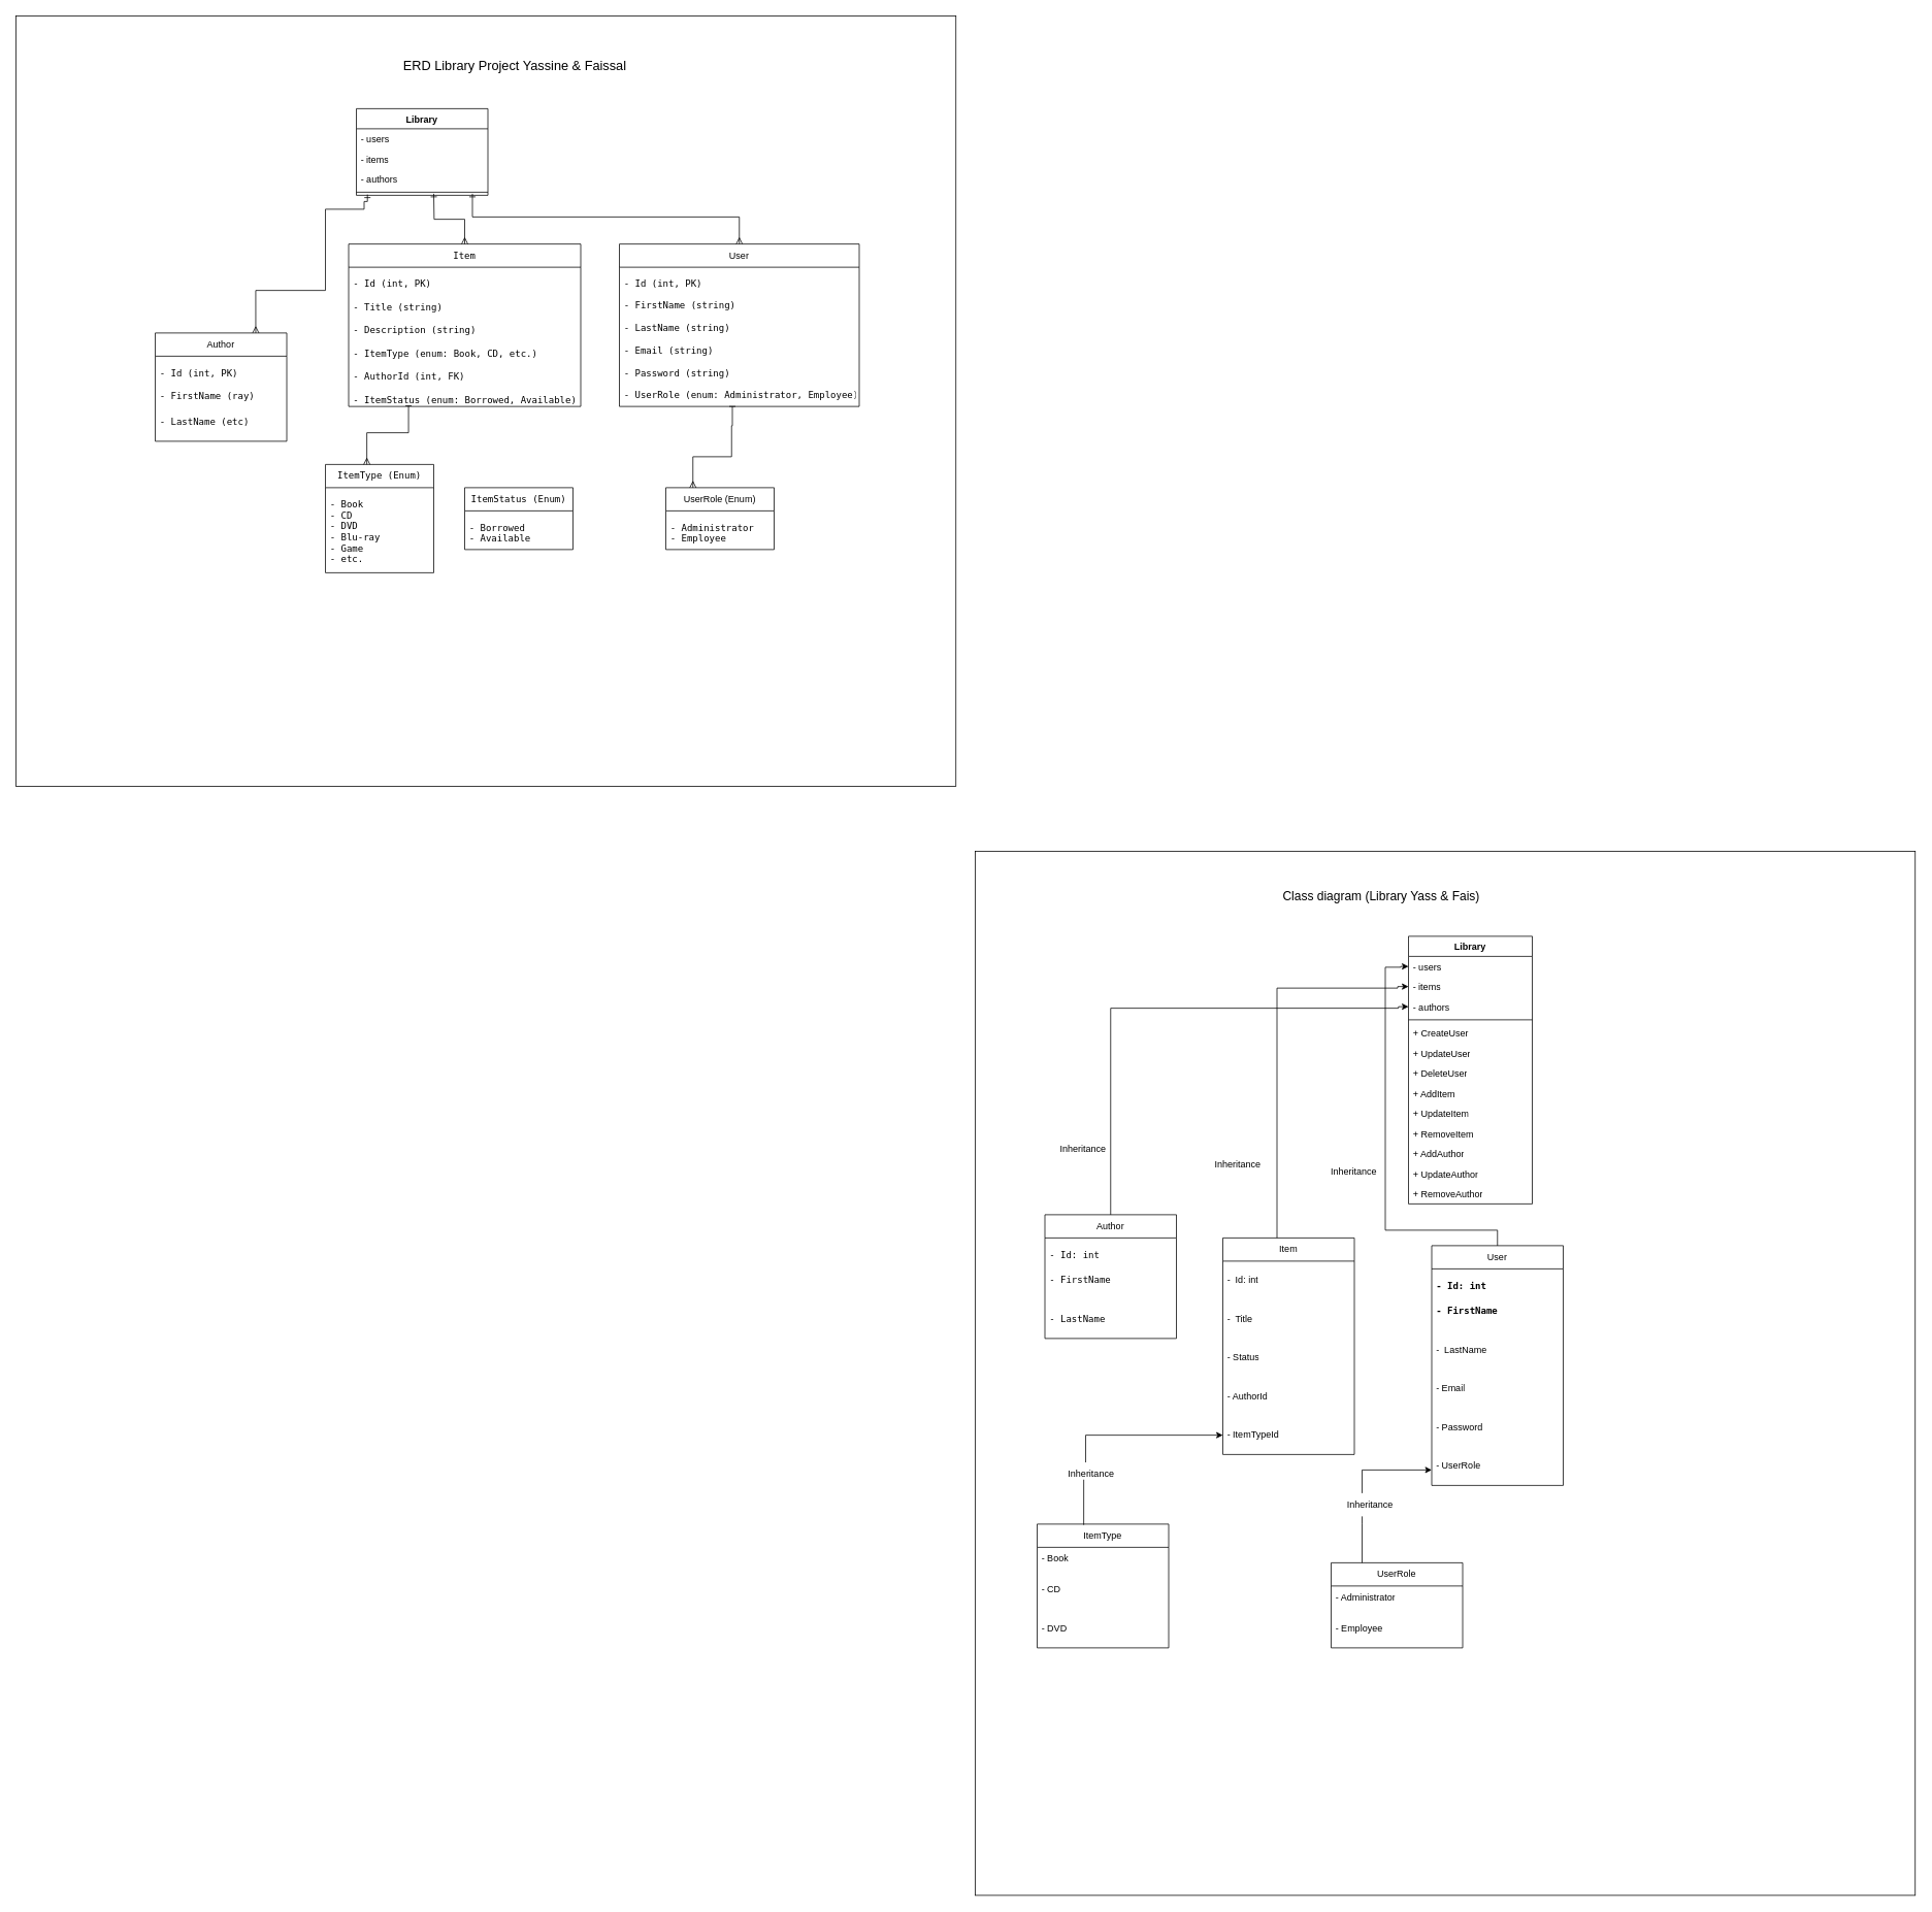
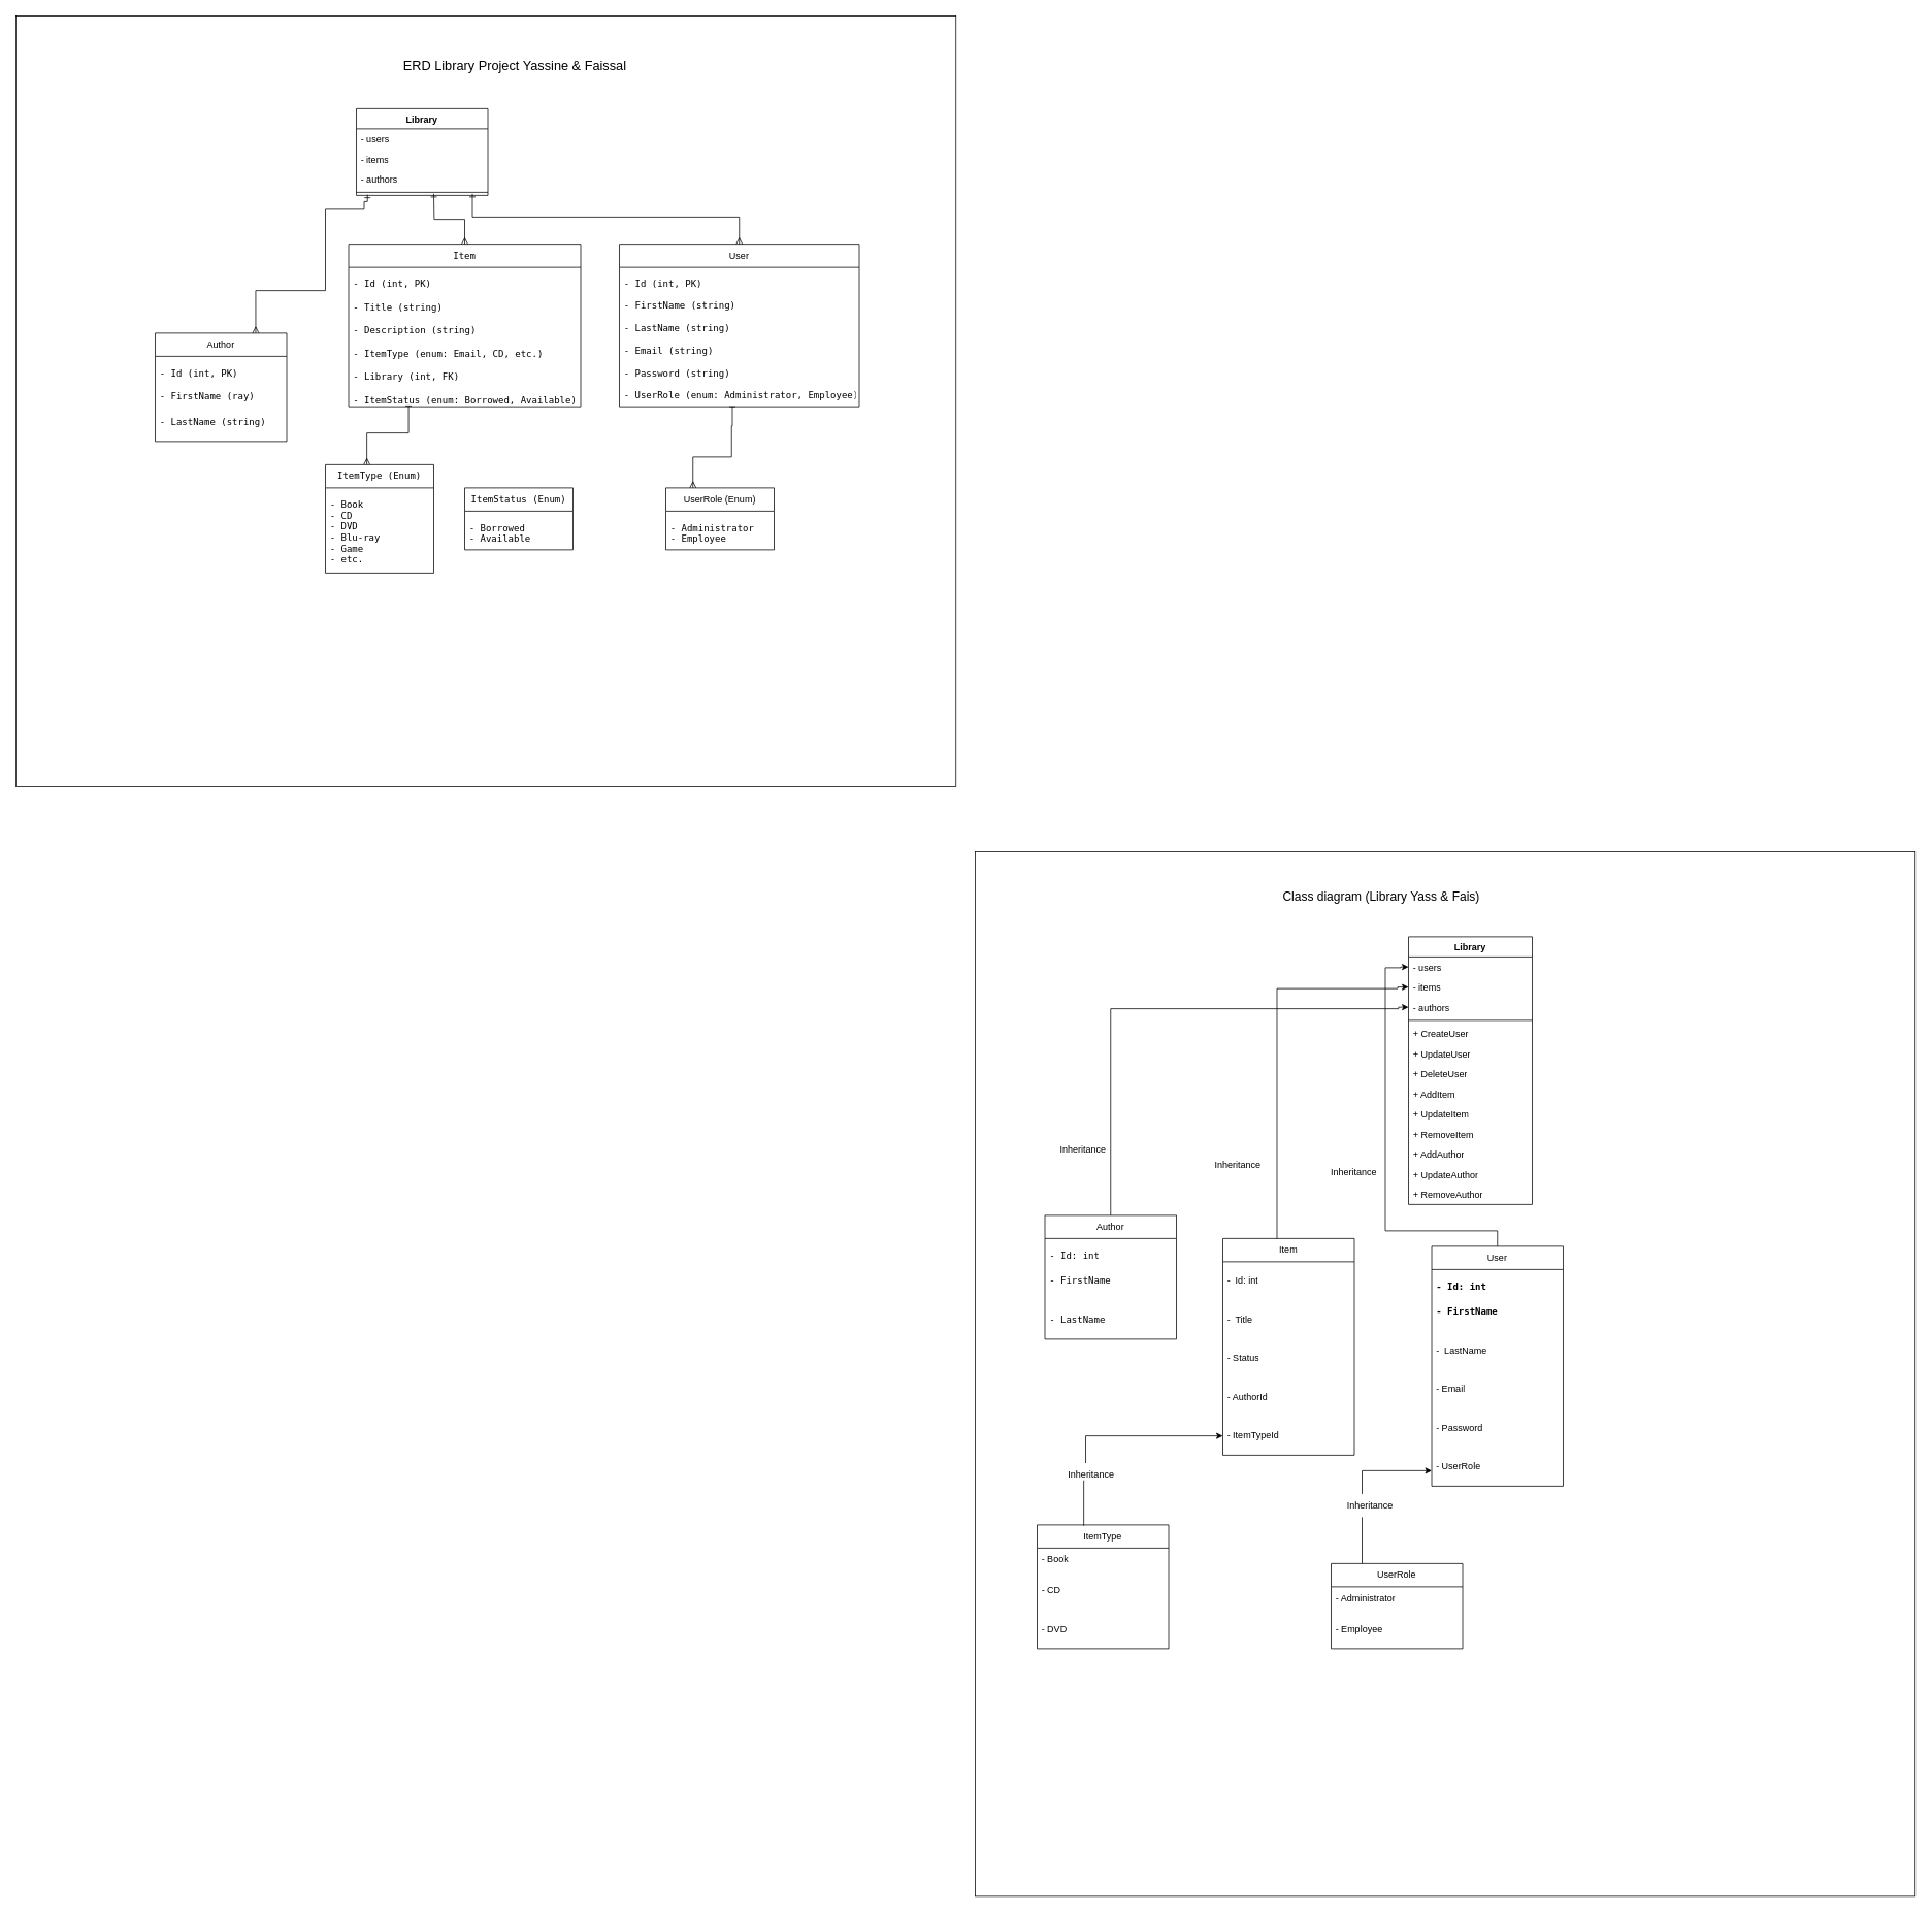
- <mxCell id="12" value="&lt;pre&gt;&lt;code class=&quot;!whitespace-pre hljs language-diff&quot;&gt;- ItemType (enum: Book, CD, etc.)&lt;/code&gt;&lt;/pre&gt;" style="text;strokeColor=none;fillColor=none;align=left;verticalAlign=middle;spacingLeft=4;spacingRight=4;overflow=hidden;points=[[0,0.5],[1,0.5]];portConstraint=eastwest;rotatable=0;whiteSpace=wrap;html=1;" parent="8" vertex="1"><mxGeometry y="120" width="300" height="30" as="geometry" /></mxCell>
+ <mxCell id="12" value="&lt;pre&gt;&lt;code class=&quot;!whitespace-pre hljs language-diff&quot;&gt;- ItemType (enum: Email, CD, etc.)&lt;/code&gt;&lt;/pre&gt;" style="text;strokeColor=none;fillColor=none;align=left;verticalAlign=middle;spacingLeft=4;spacingRight=4;overflow=hidden;points=[[0,0.5],[1,0.5]];portConstraint=eastwest;rotatable=0;whiteSpace=wrap;html=1;" parent="8" vertex="1"><mxGeometry y="120" width="300" height="30" as="geometry" /></mxCell>
- <mxCell id="13" value="&lt;pre&gt;&lt;code class=&quot;!whitespace-pre hljs language-diff&quot;&gt;- AuthorId (int, FK)&lt;/code&gt;&lt;/pre&gt;" style="text;strokeColor=none;fillColor=none;align=left;verticalAlign=middle;spacingLeft=4;spacingRight=4;overflow=hidden;points=[[0,0.5],[1,0.5]];portConstraint=eastwest;rotatable=0;whiteSpace=wrap;html=1;" parent="8" vertex="1"><mxGeometry y="150" width="300" height="30" as="geometry" /></mxCell>
+ <mxCell id="13" value="&lt;pre&gt;&lt;code class=&quot;!whitespace-pre hljs language-diff&quot;&gt;- Library (int, FK)&lt;/code&gt;&lt;/pre&gt;" style="text;strokeColor=none;fillColor=none;align=left;verticalAlign=middle;spacingLeft=4;spacingRight=4;overflow=hidden;points=[[0,0.5],[1,0.5]];portConstraint=eastwest;rotatable=0;whiteSpace=wrap;html=1;" parent="8" vertex="1"><mxGeometry y="150" width="300" height="30" as="geometry" /></mxCell>
- <mxCell id="7" value="&lt;pre&gt;&lt;code class=&quot;!whitespace-pre hljs language-diff&quot;&gt;- LastName (etc)&lt;/code&gt;&lt;/pre&gt;" style="text;strokeColor=none;fillColor=none;align=left;verticalAlign=middle;spacingLeft=4;spacingRight=4;overflow=hidden;points=[[0,0.5],[1,0.5]];portConstraint=eastwest;rotatable=0;whiteSpace=wrap;html=1;" parent="4" vertex="1"><mxGeometry y="90" width="170" height="50" as="geometry" /></mxCell>
+ <mxCell id="7" value="&lt;pre&gt;&lt;code class=&quot;!whitespace-pre hljs language-diff&quot;&gt;- LastName (string)&lt;/code&gt;&lt;/pre&gt;" style="text;strokeColor=none;fillColor=none;align=left;verticalAlign=middle;spacingLeft=4;spacingRight=4;overflow=hidden;points=[[0,0.5],[1,0.5]];portConstraint=eastwest;rotatable=0;whiteSpace=wrap;html=1;" parent="4" vertex="1"><mxGeometry y="90" width="170" height="50" as="geometry" /></mxCell>
